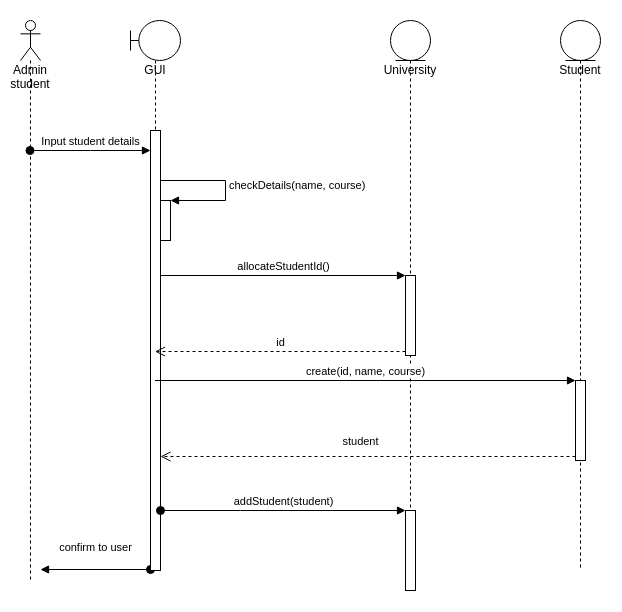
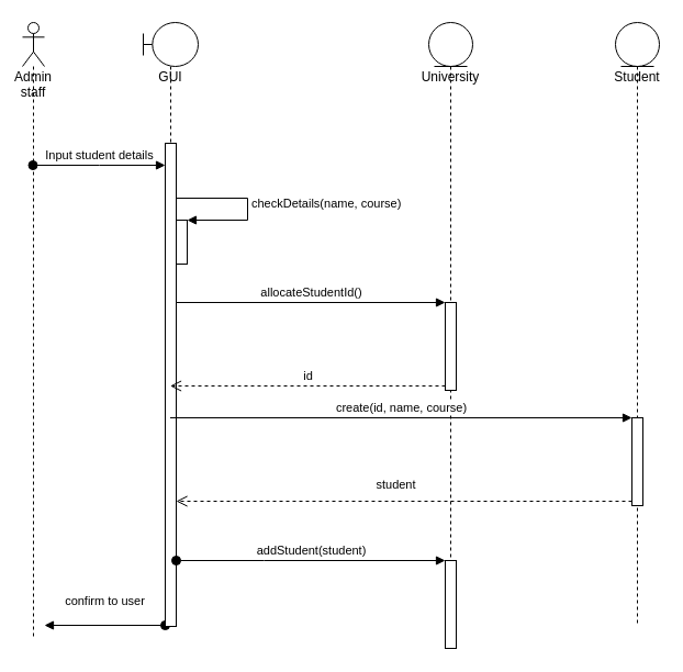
- <mxCell id="2" value="Admin student" style="shape=umlLifeline;participant=umlActor;perimeter=lifelinePerimeter;whiteSpace=wrap;html=1;container=1;collapsible=0;recursiveResize=0;verticalAlign=top;spacingTop=36;outlineConnect=0;" parent="1" vertex="1"><mxGeometry x="20" y="20" width="20" height="560" as="geometry" /></mxCell>
+ <mxCell id="2" value="Admin staff" style="shape=umlLifeline;participant=umlActor;perimeter=lifelinePerimeter;whiteSpace=wrap;html=1;container=1;collapsible=0;recursiveResize=0;verticalAlign=top;spacingTop=36;outlineConnect=0;" parent="1" vertex="1"><mxGeometry x="20" y="20" width="20" height="560" as="geometry" /></mxCell>
